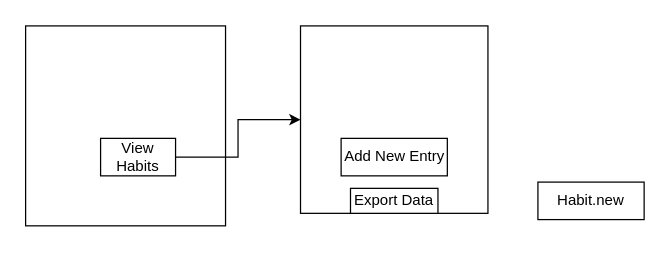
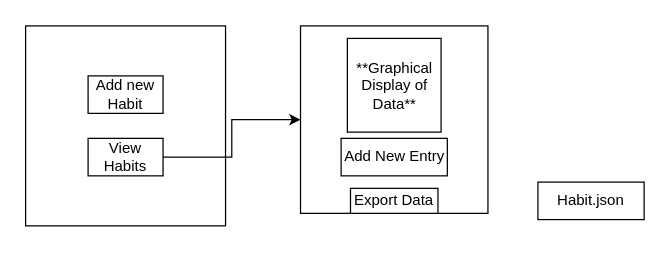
+ <mxCell id="8" value="**Graphical&lt;br&gt;Display of Data**" style="whiteSpace=wrap;html=1;aspect=fixed;" vertex="1" parent="1"><mxGeometry x="277.5" y="30" width="75" height="75" as="geometry" /></mxCell>
+ <mxCell id="3" value="Add new Habit" style="rounded=0;whiteSpace=wrap;html=1;" vertex="1" parent="1"><mxGeometry x="70" y="60" width="60" height="30" as="geometry" /></mxCell>
- <mxCell id="5" value="View Habits" style="rounded=0;whiteSpace=wrap;html=1;" vertex="1" parent="1"><mxGeometry x="80" y="110" width="60" height="30" as="geometry" /></mxCell>
+ <mxCell id="5" value="View Habits" style="rounded=0;whiteSpace=wrap;html=1;" vertex="1" parent="1"><mxGeometry x="70" y="110" width="60" height="30" as="geometry" /></mxCell>
- <mxCell id="10" value="Habit.new" style="whiteSpace=wrap;html=1;rounded=0;" vertex="1" parent="1"><mxGeometry x="430" y="145" width="85" height="30" as="geometry" /></mxCell>
+ <mxCell id="10" value="Habit.json" style="whiteSpace=wrap;html=1;rounded=0;" vertex="1" parent="1"><mxGeometry x="430" y="145" width="85" height="30" as="geometry" /></mxCell>
